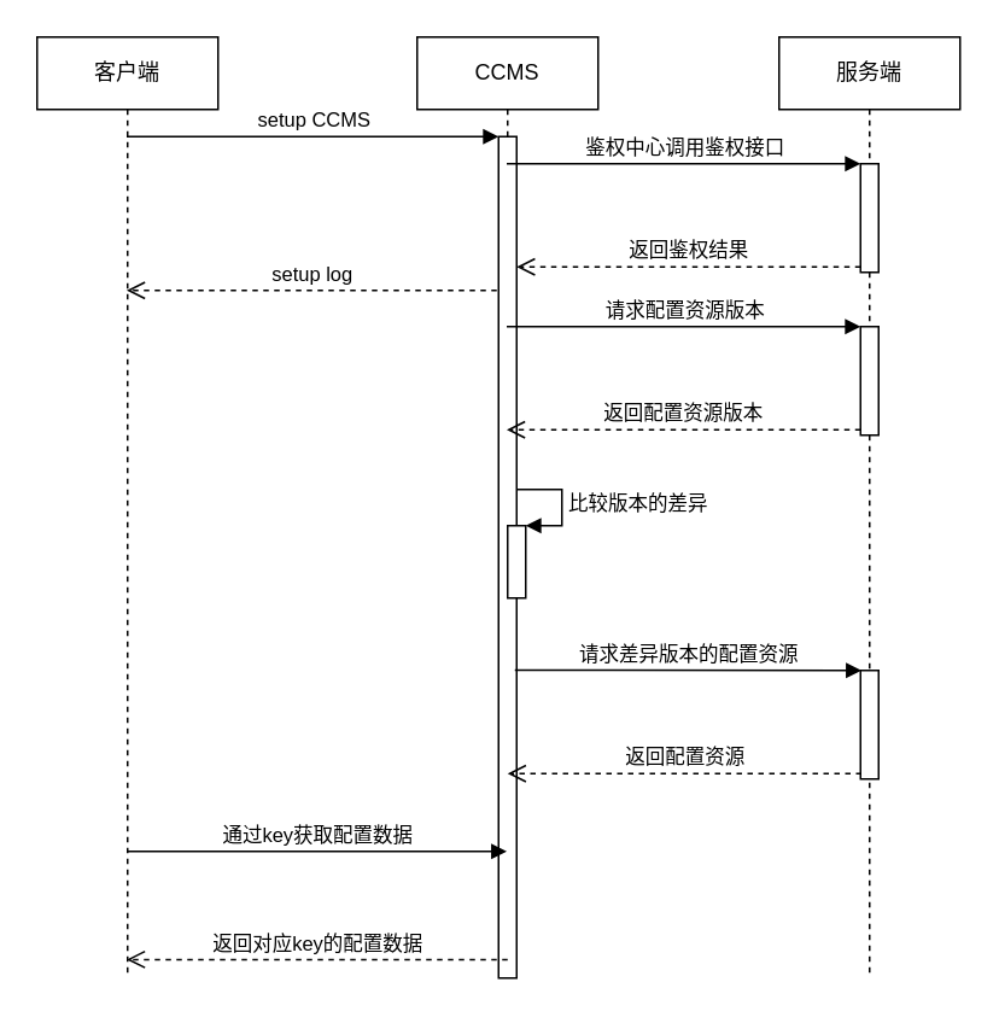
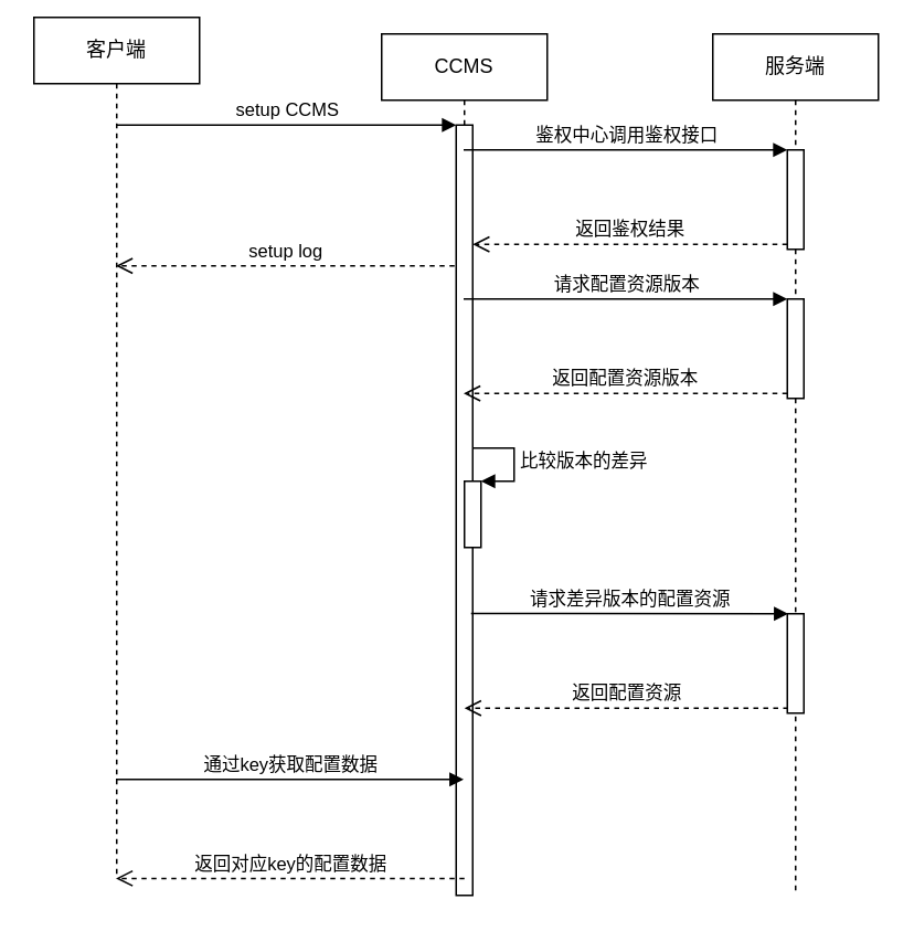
- <mxCell id="2" value="客户端" style="shape=umlLifeline;perimeter=lifelinePerimeter;whiteSpace=wrap;html=1;container=1;collapsible=0;recursiveResize=0;outlineConnect=0;" vertex="1" parent="1"><mxGeometry x="20" y="20" width="100" height="520" as="geometry" /></mxCell>
+ <mxCell id="2" value="客户端" style="shape=umlLifeline;perimeter=lifelinePerimeter;whiteSpace=wrap;html=1;container=1;collapsible=0;recursiveResize=0;outlineConnect=0;" vertex="1" parent="1"><mxGeometry x="20" y="10" width="100" height="520" as="geometry" /></mxCell>
